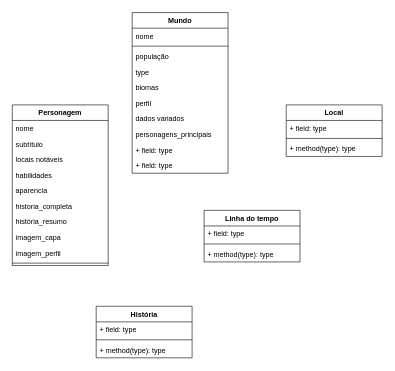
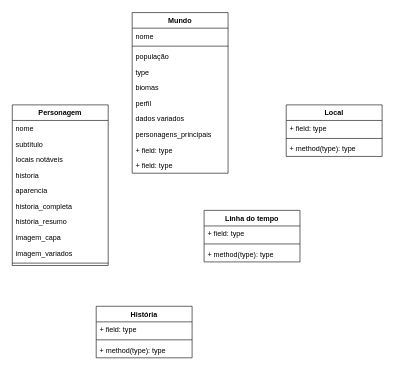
- <mxCell id="6" value="habilidades" style="text;strokeColor=none;fillColor=none;align=left;verticalAlign=top;spacingLeft=4;spacingRight=4;overflow=hidden;rotatable=0;points=[[0,0.5],[1,0.5]];portConstraint=eastwest;" vertex="1" parent="2"><mxGeometry y="104" width="160" height="26" as="geometry" /></mxCell>
+ <mxCell id="6" value="historia" style="text;strokeColor=none;fillColor=none;align=left;verticalAlign=top;spacingLeft=4;spacingRight=4;overflow=hidden;rotatable=0;points=[[0,0.5],[1,0.5]];portConstraint=eastwest;" vertex="1" parent="2"><mxGeometry y="104" width="160" height="26" as="geometry" /></mxCell>
- <mxCell id="11" value="imagem_perfil" style="text;strokeColor=none;fillColor=none;align=left;verticalAlign=top;spacingLeft=4;spacingRight=4;overflow=hidden;rotatable=0;points=[[0,0.5],[1,0.5]];portConstraint=eastwest;" vertex="1" parent="2"><mxGeometry y="234" width="160" height="26" as="geometry" /></mxCell>
+ <mxCell id="11" value="imagem_variados" style="text;strokeColor=none;fillColor=none;align=left;verticalAlign=top;spacingLeft=4;spacingRight=4;overflow=hidden;rotatable=0;points=[[0,0.5],[1,0.5]];portConstraint=eastwest;" vertex="1" parent="2"><mxGeometry y="234" width="160" height="26" as="geometry" /></mxCell>
